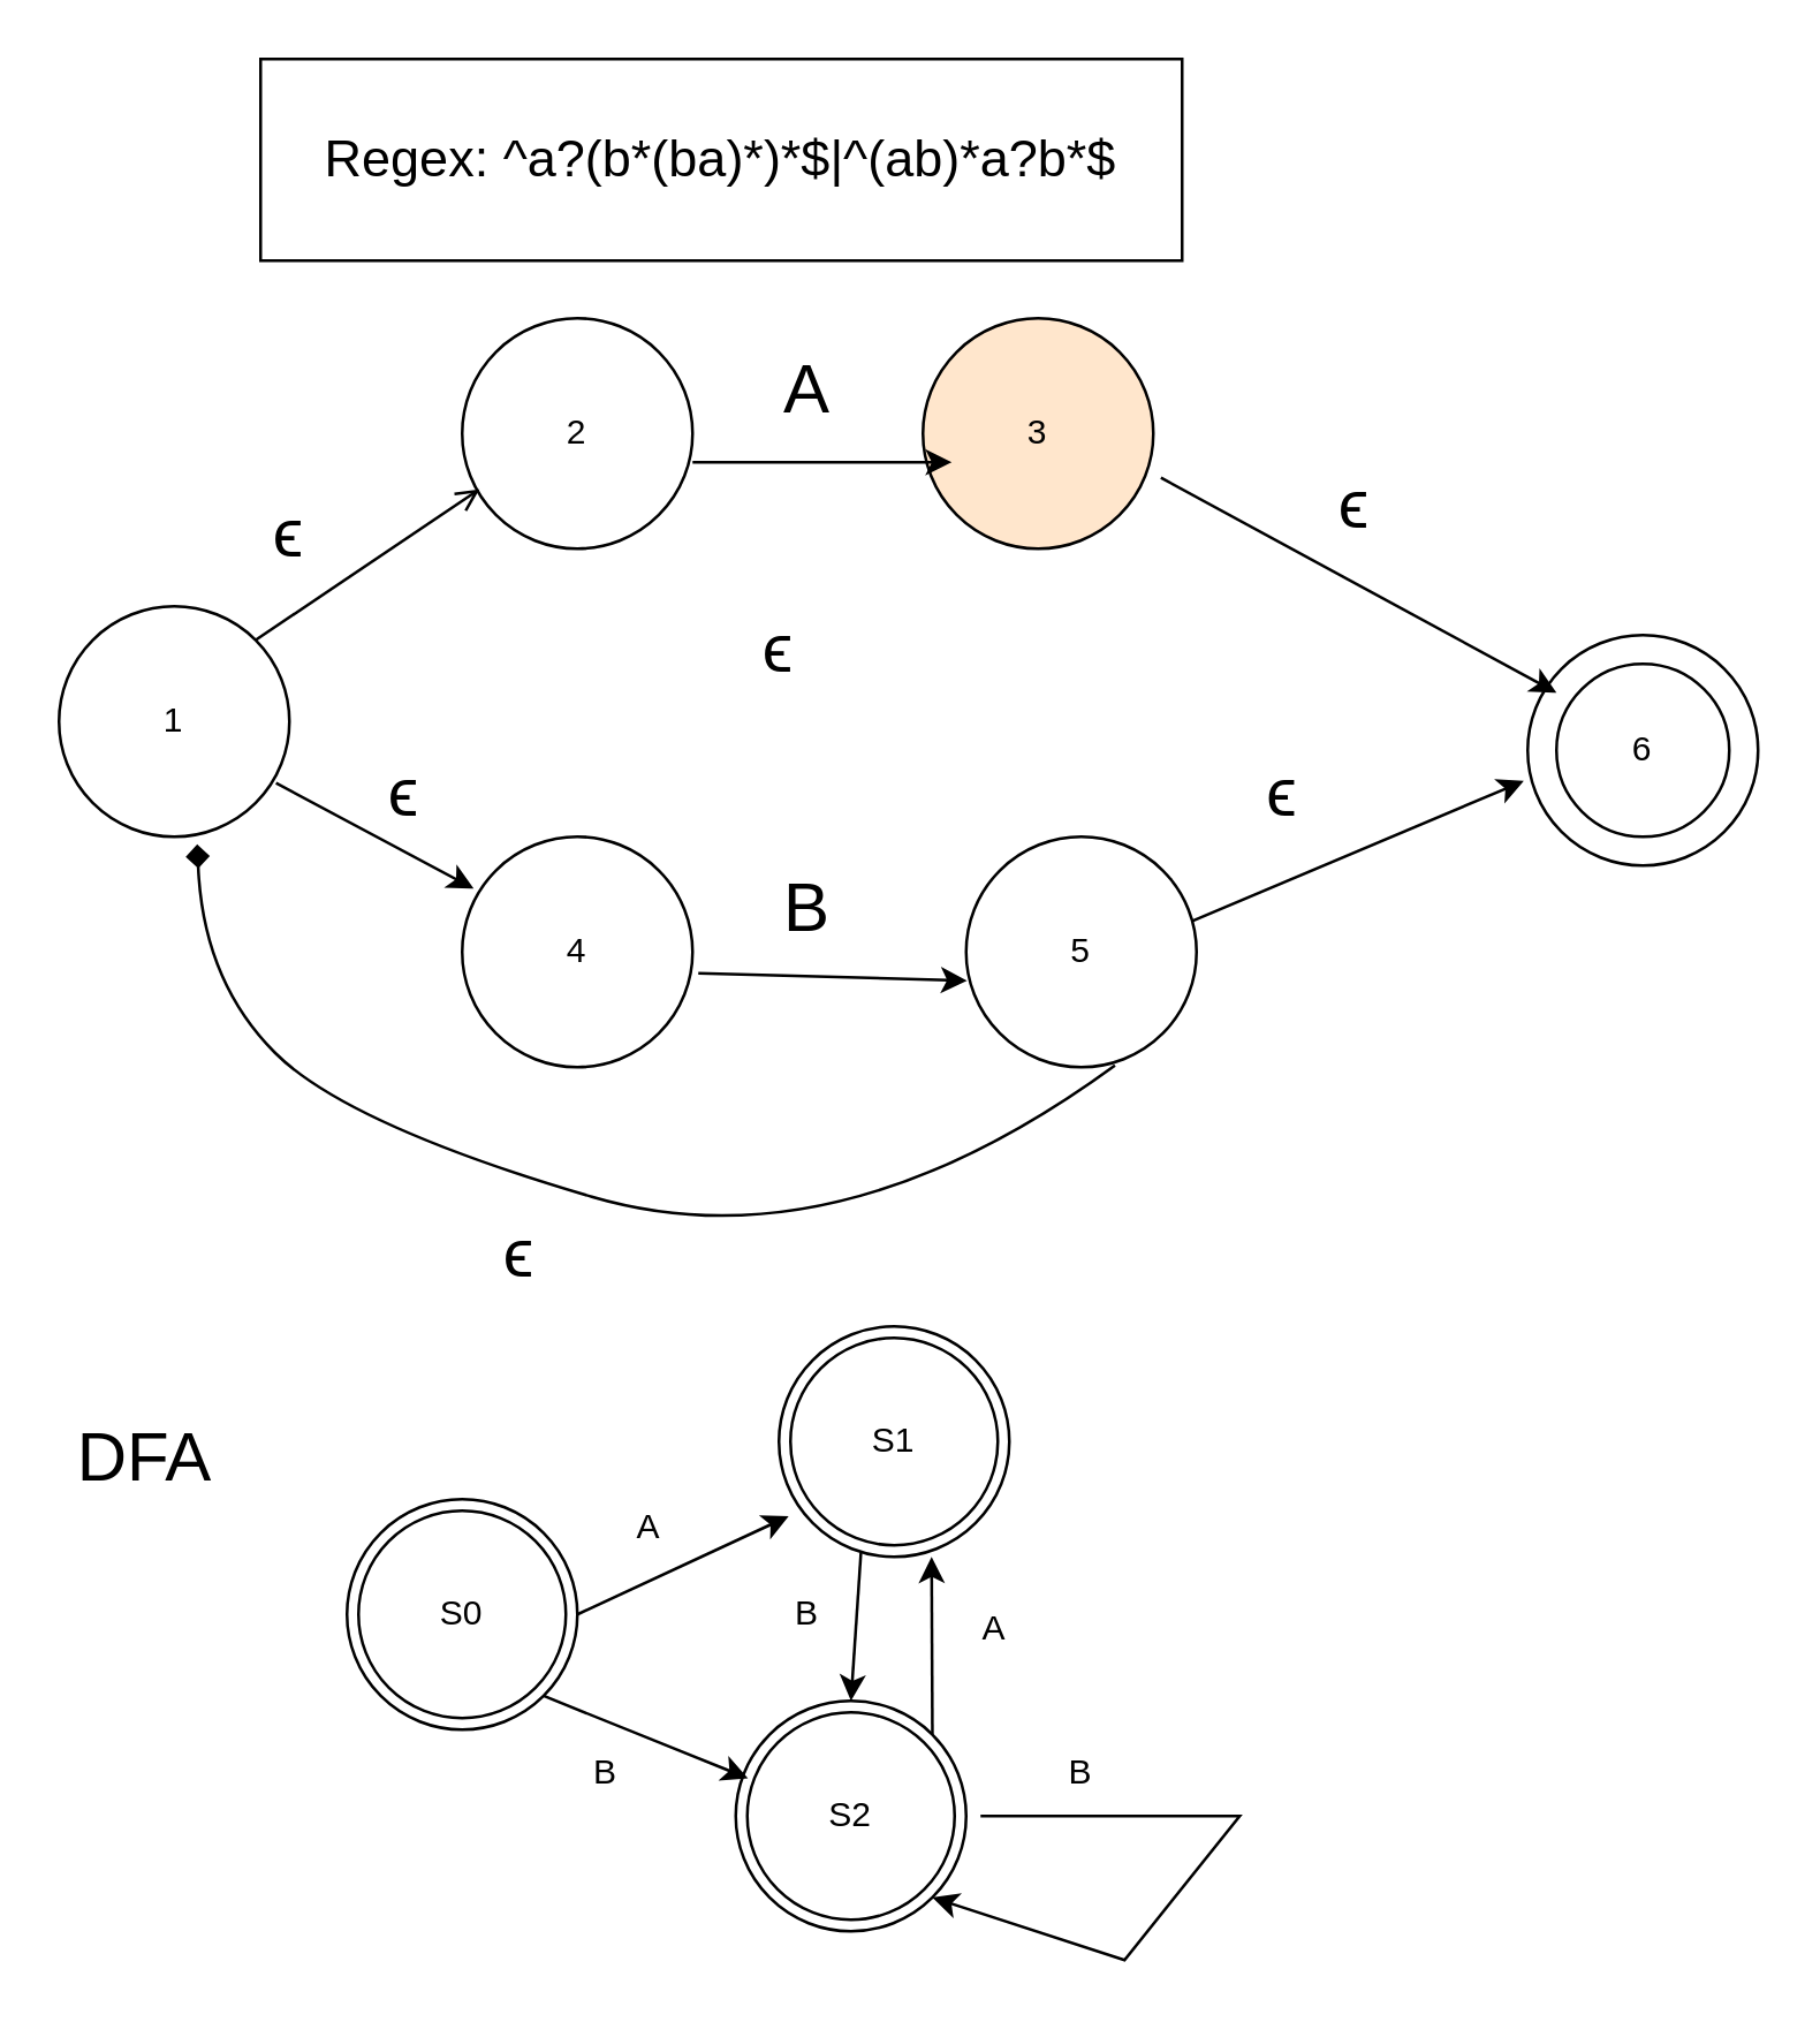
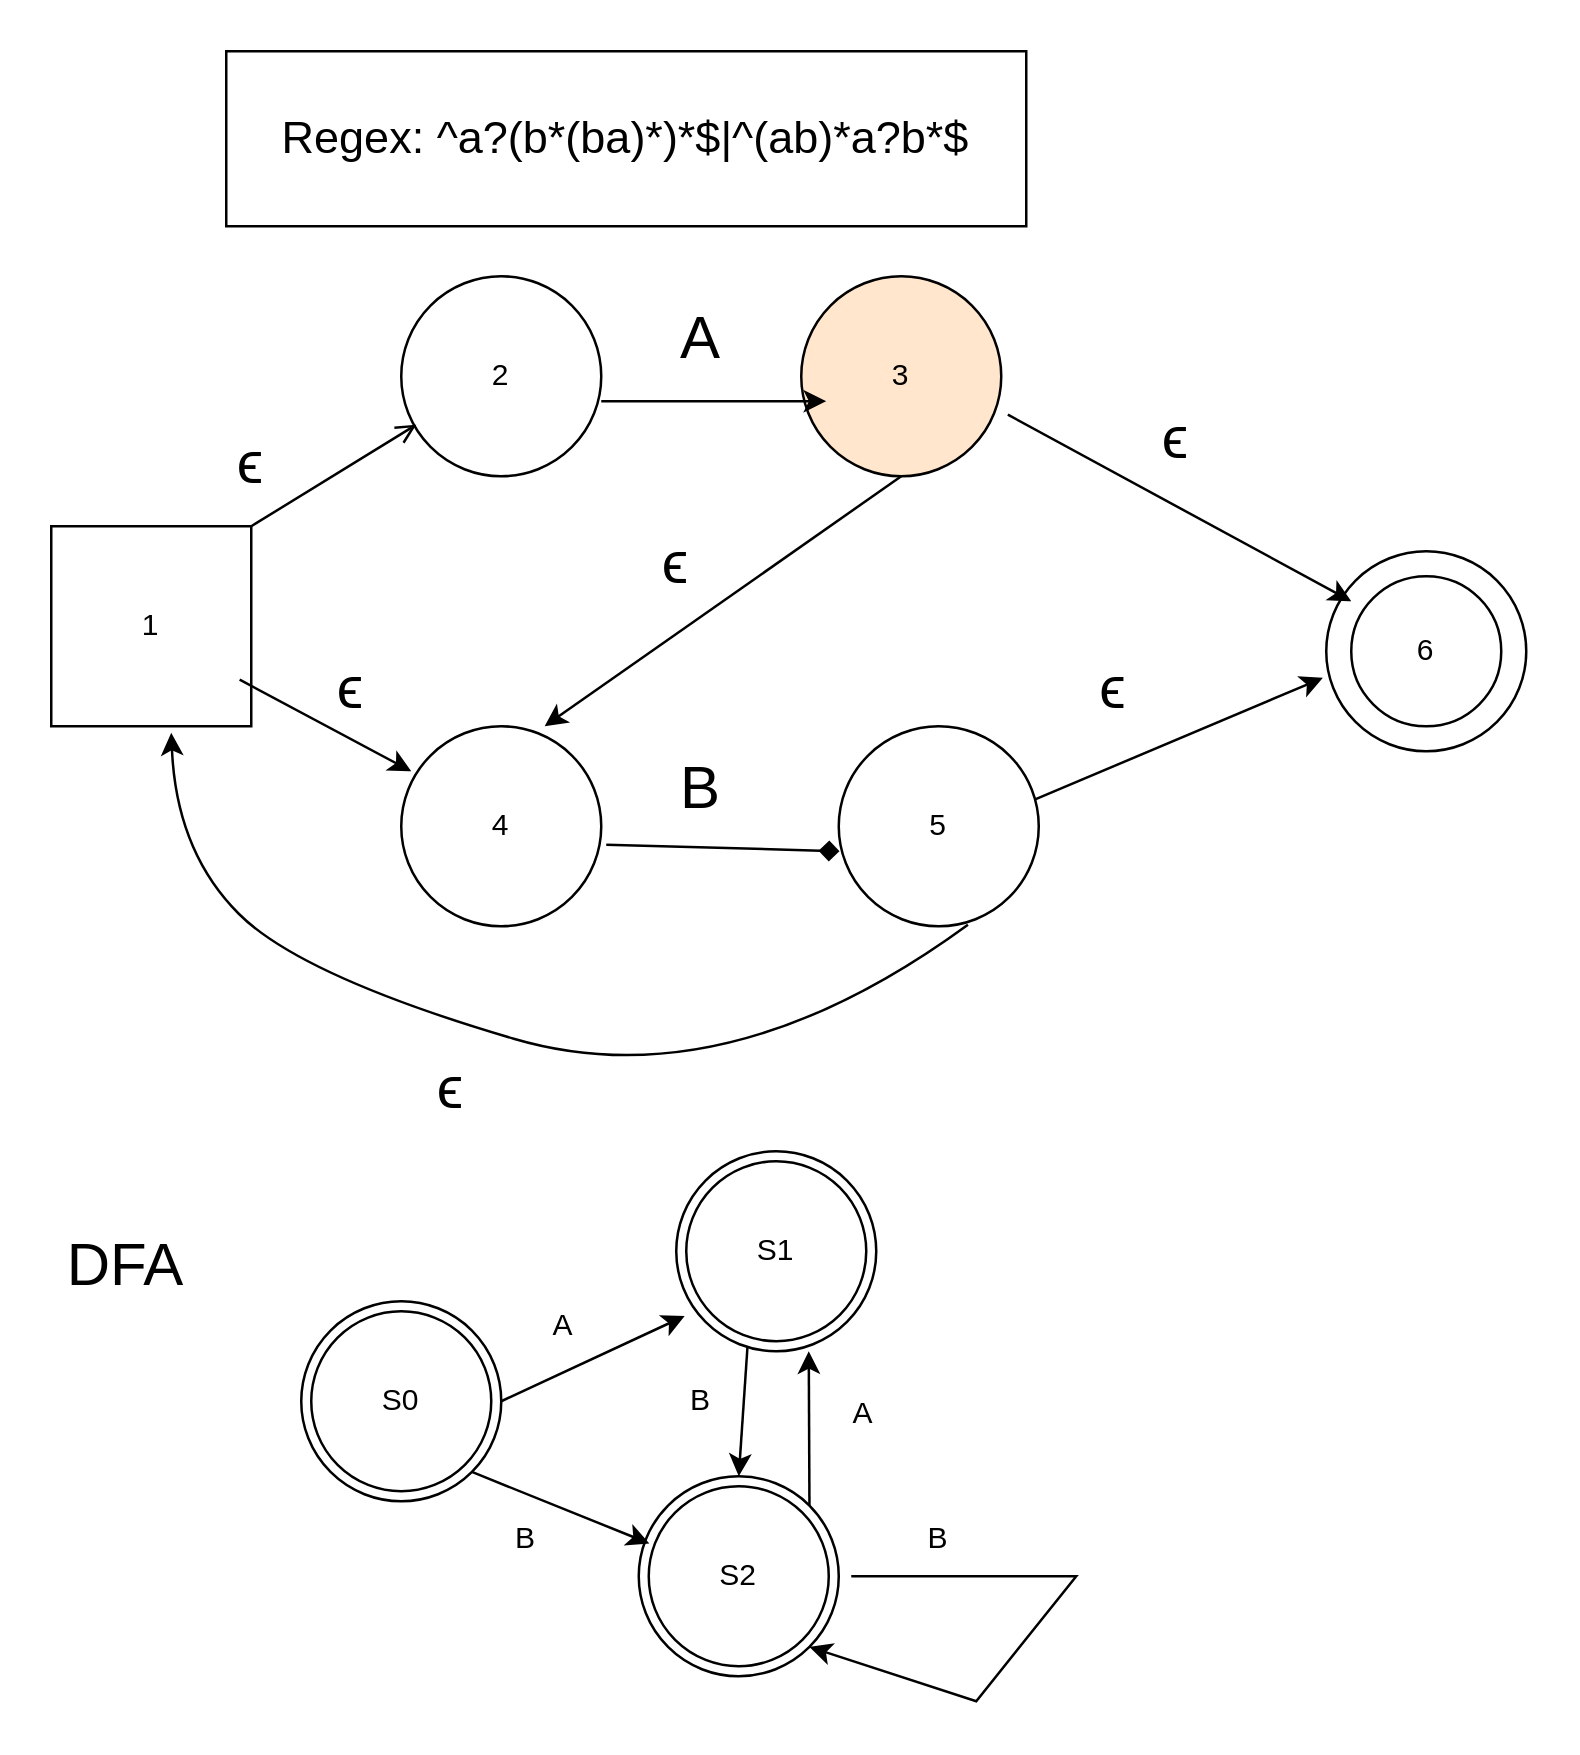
+ <mxCell id="17" value="" style="endArrow=classic;html=1;rounded=0;exitX=0.5;exitY=1;exitDx=0;exitDy=0;entryX=0.717;entryY=0;entryDx=0;entryDy=0;entryPerimeter=0;" edge="1" parent="1" source="6" target="4"><mxGeometry width="50" height="50" relative="1" as="geometry"><mxPoint x="310" y="270" as="sourcePoint" /><mxPoint x="360" y="220" as="targetPoint" /></mxGeometry></mxCell>
- <mxCell id="2" value="1" style="ellipse;whiteSpace=wrap;html=1;aspect=fixed;" vertex="1" parent="1"><mxGeometry x="20" y="210" width="80" height="80" as="geometry" /></mxCell>
+ <mxCell id="2" value="1" style="whiteSpace=wrap;html=1;aspect=fixed;rounded=0;" vertex="1" parent="1"><mxGeometry x="20" y="210" width="80" height="80" as="geometry" /></mxCell>
- <mxCell id="18" value="" style="curved=1;endArrow=diamond;html=1;rounded=0;exitX=0.646;exitY=0.992;exitDx=0;exitDy=0;exitPerimeter=0;entryX=0.6;entryY=1.033;entryDx=0;entryDy=0;entryPerimeter=0;" edge="1" parent="1" source="5" target="2"><mxGeometry width="50" height="50" relative="1" as="geometry"><mxPoint x="400" y="430" as="sourcePoint" /><mxPoint x="120" y="340" as="targetPoint" /><Array as="points"><mxPoint x="290" y="440" /><mxPoint x="120" y="390" /><mxPoint x="70" y="340" /></Array></mxGeometry></mxCell>
+ <mxCell id="18" value="" style="curved=1;endArrow=classic;html=1;rounded=0;exitX=0.646;exitY=0.992;exitDx=0;exitDy=0;exitPerimeter=0;entryX=0.6;entryY=1.033;entryDx=0;entryDy=0;entryPerimeter=0;" edge="1" parent="1" source="5" target="2"><mxGeometry width="50" height="50" relative="1" as="geometry"><mxPoint x="400" y="430" as="sourcePoint" /><mxPoint x="120" y="340" as="targetPoint" /><Array as="points"><mxPoint x="290" y="440" /><mxPoint x="120" y="390" /><mxPoint x="70" y="340" /></Array></mxGeometry></mxCell>
- <mxCell id="12" value="" style="endArrow=classic;html=1;rounded=0;exitX=1.025;exitY=0.592;exitDx=0;exitDy=0;exitPerimeter=0;entryX=0.004;entryY=0.625;entryDx=0;entryDy=0;entryPerimeter=0;" edge="1" parent="1" source="4" target="5"><mxGeometry width="50" height="50" relative="1" as="geometry"><mxPoint x="240" y="460" as="sourcePoint" /><mxPoint x="290" y="410" as="targetPoint" /></mxGeometry></mxCell>
+ <mxCell id="12" value="" style="endArrow=diamond;html=1;rounded=0;exitX=1.025;exitY=0.592;exitDx=0;exitDy=0;exitPerimeter=0;entryX=0.004;entryY=0.625;entryDx=0;entryDy=0;entryPerimeter=0;" edge="1" parent="1" source="4" target="5"><mxGeometry width="50" height="50" relative="1" as="geometry"><mxPoint x="240" y="460" as="sourcePoint" /><mxPoint x="290" y="410" as="targetPoint" /></mxGeometry></mxCell>
